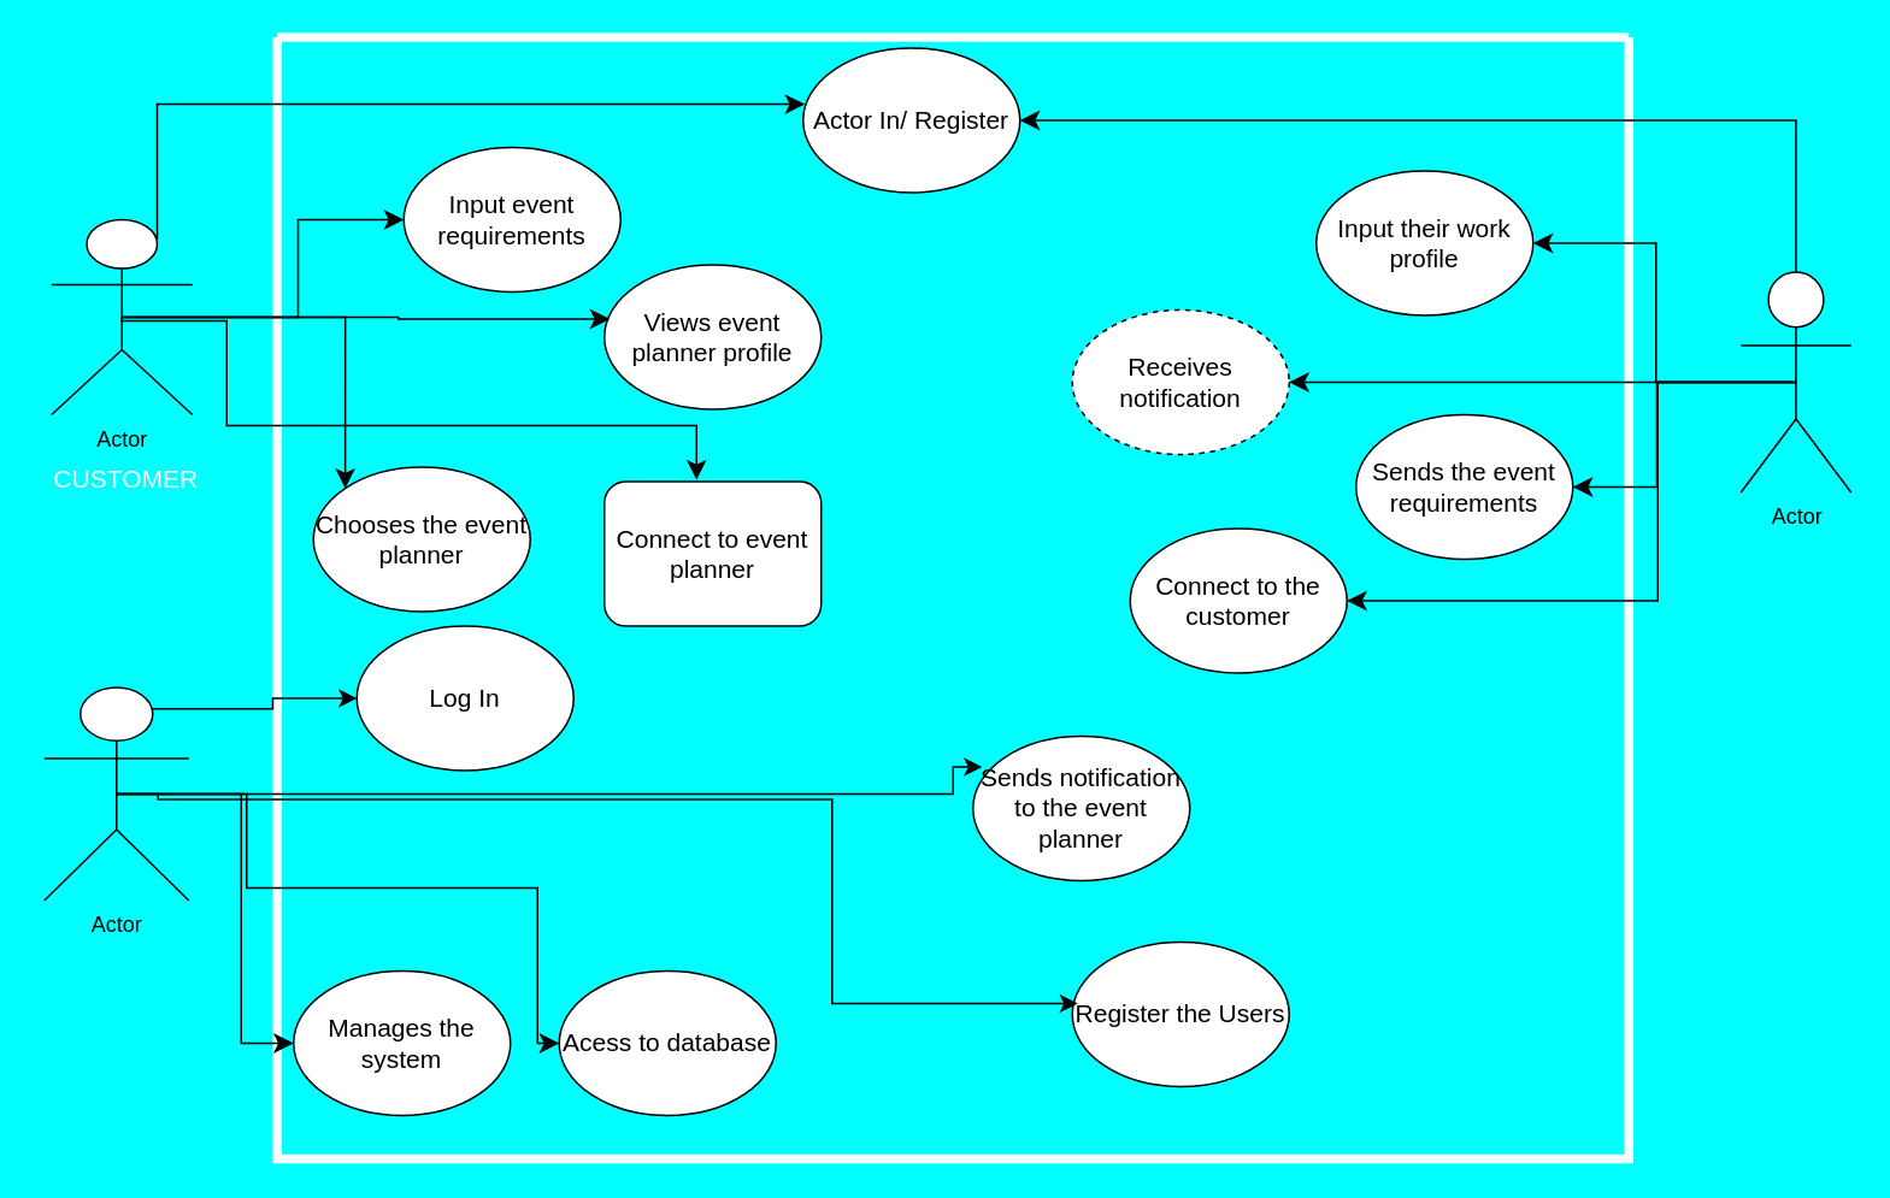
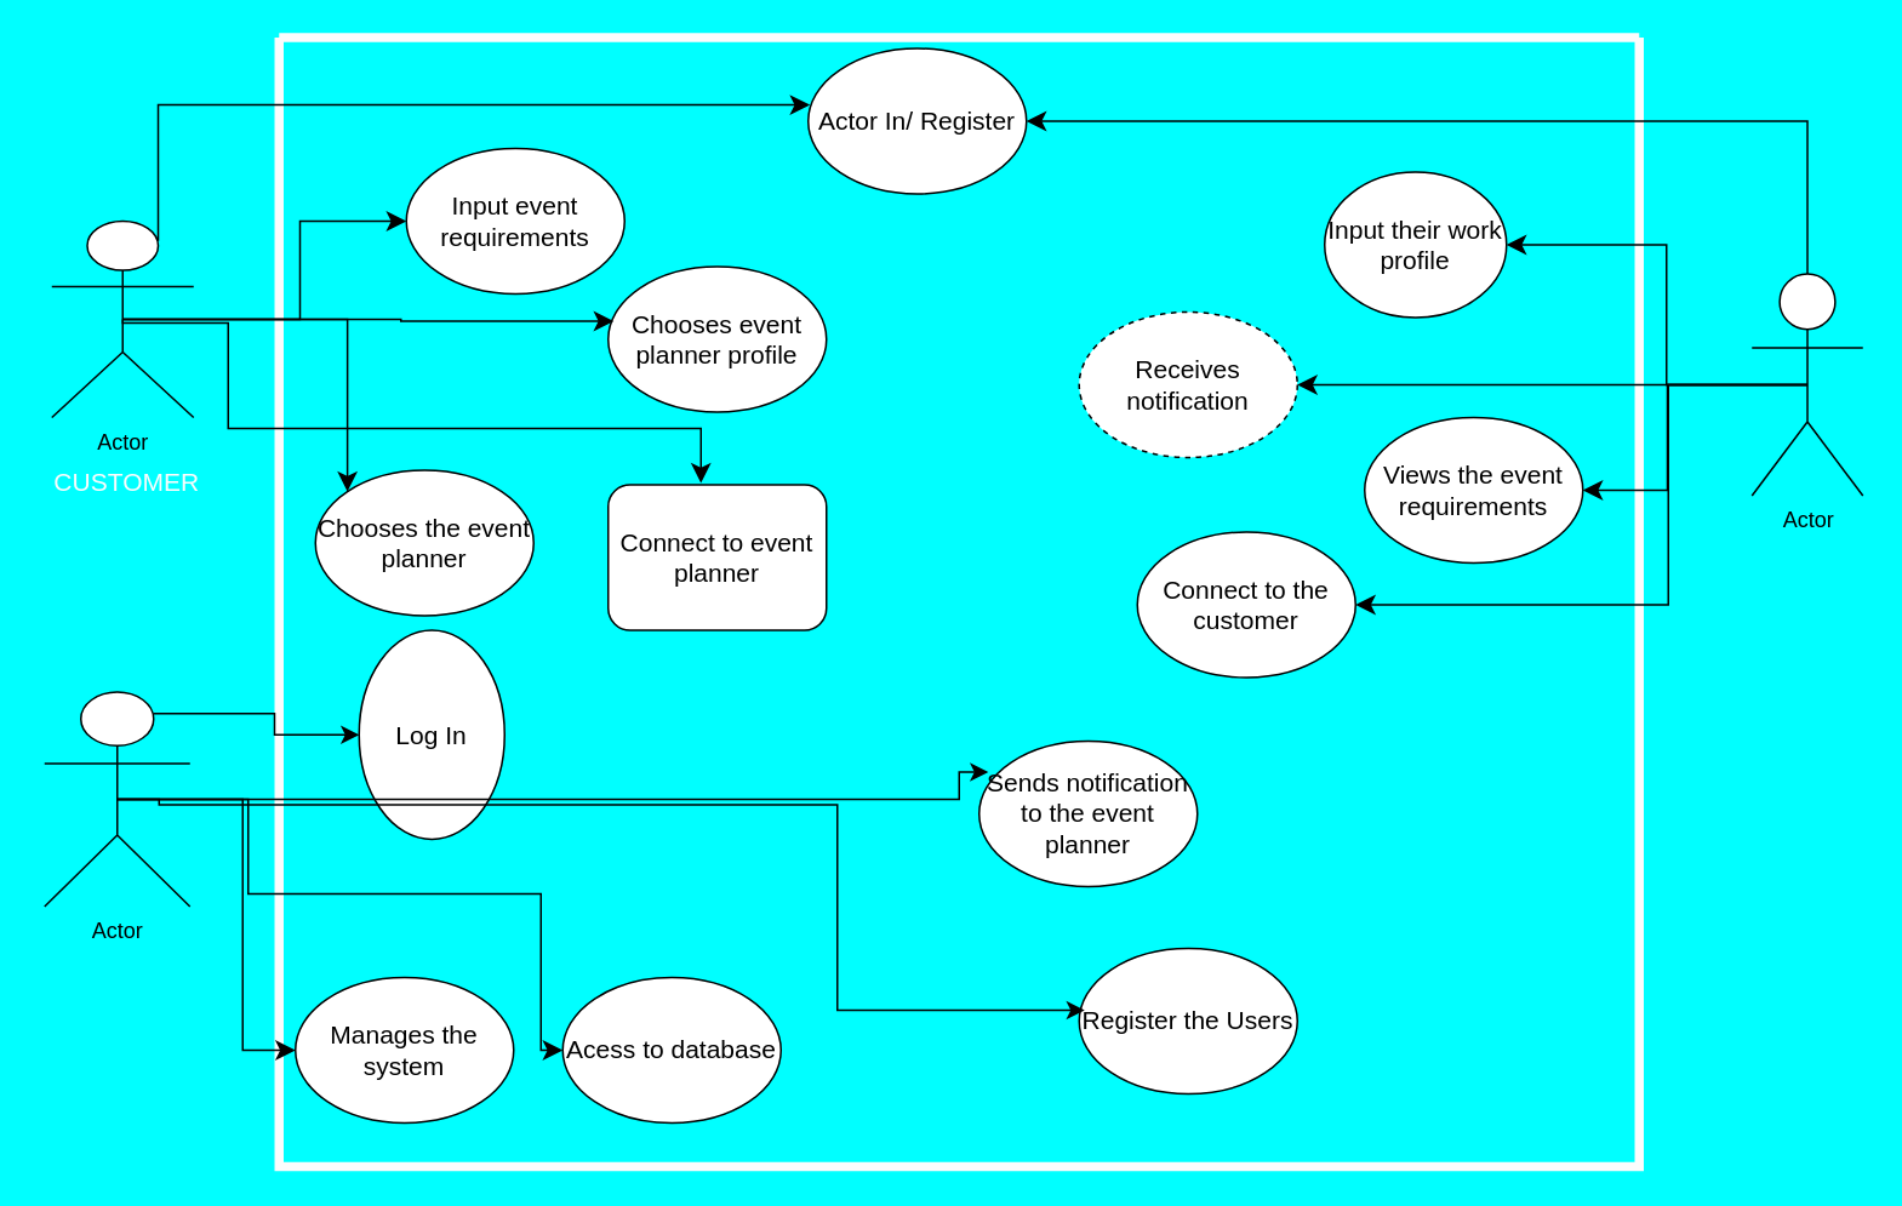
- <mxCell id="9" value="&lt;font style=&quot;font-size: 14px;&quot;&gt;Input their work profile&lt;/font&gt;" style="ellipse;whiteSpace=wrap;html=1;" parent="2" vertex="1"><mxGeometry x="575" y="74" width="120" height="80" as="geometry" /></mxCell>
+ <mxCell id="9" value="&lt;font style=&quot;font-size: 14px;&quot;&gt;Input their work profile&lt;/font&gt;" style="ellipse;whiteSpace=wrap;html=1;" parent="2" vertex="1"><mxGeometry x="575" y="74" width="100" height="80" as="geometry" /></mxCell>
- <mxCell id="4" value="&lt;font style=&quot;font-size: 14px;&quot;&gt;Views event planner profile&lt;/font&gt;" style="ellipse;whiteSpace=wrap;html=1;" parent="2" vertex="1"><mxGeometry x="181" y="126" width="120" height="80" as="geometry" /></mxCell>
+ <mxCell id="4" value="&lt;font style=&quot;font-size: 14px;&quot;&gt;Chooses event planner profile&lt;/font&gt;" style="ellipse;whiteSpace=wrap;html=1;" parent="2" vertex="1"><mxGeometry x="181" y="126" width="120" height="80" as="geometry" /></mxCell>
- <mxCell id="11" value="&lt;font style=&quot;font-size: 14px;&quot;&gt;Sends the event requirements&lt;/font&gt;" style="ellipse;whiteSpace=wrap;html=1;" parent="2" vertex="1"><mxGeometry x="597" y="209" width="120" height="80" as="geometry" /></mxCell>
+ <mxCell id="11" value="&lt;font style=&quot;font-size: 14px;&quot;&gt;Views the event requirements&lt;/font&gt;" style="ellipse;whiteSpace=wrap;html=1;" parent="2" vertex="1"><mxGeometry x="597" y="209" width="120" height="80" as="geometry" /></mxCell>
- <mxCell id="16" value="&lt;font style=&quot;font-size: 14px;&quot;&gt;Log In&lt;/font&gt;" style="ellipse;whiteSpace=wrap;html=1;" parent="2" vertex="1"><mxGeometry x="44" y="326" width="120" height="80" as="geometry" /></mxCell>
+ <mxCell id="16" value="&lt;font style=&quot;font-size: 14px;&quot;&gt;Log In&lt;/font&gt;" style="ellipse;whiteSpace=wrap;html=1;" parent="2" vertex="1"><mxGeometry x="44" y="326" width="80" height="115" as="geometry" /></mxCell>
